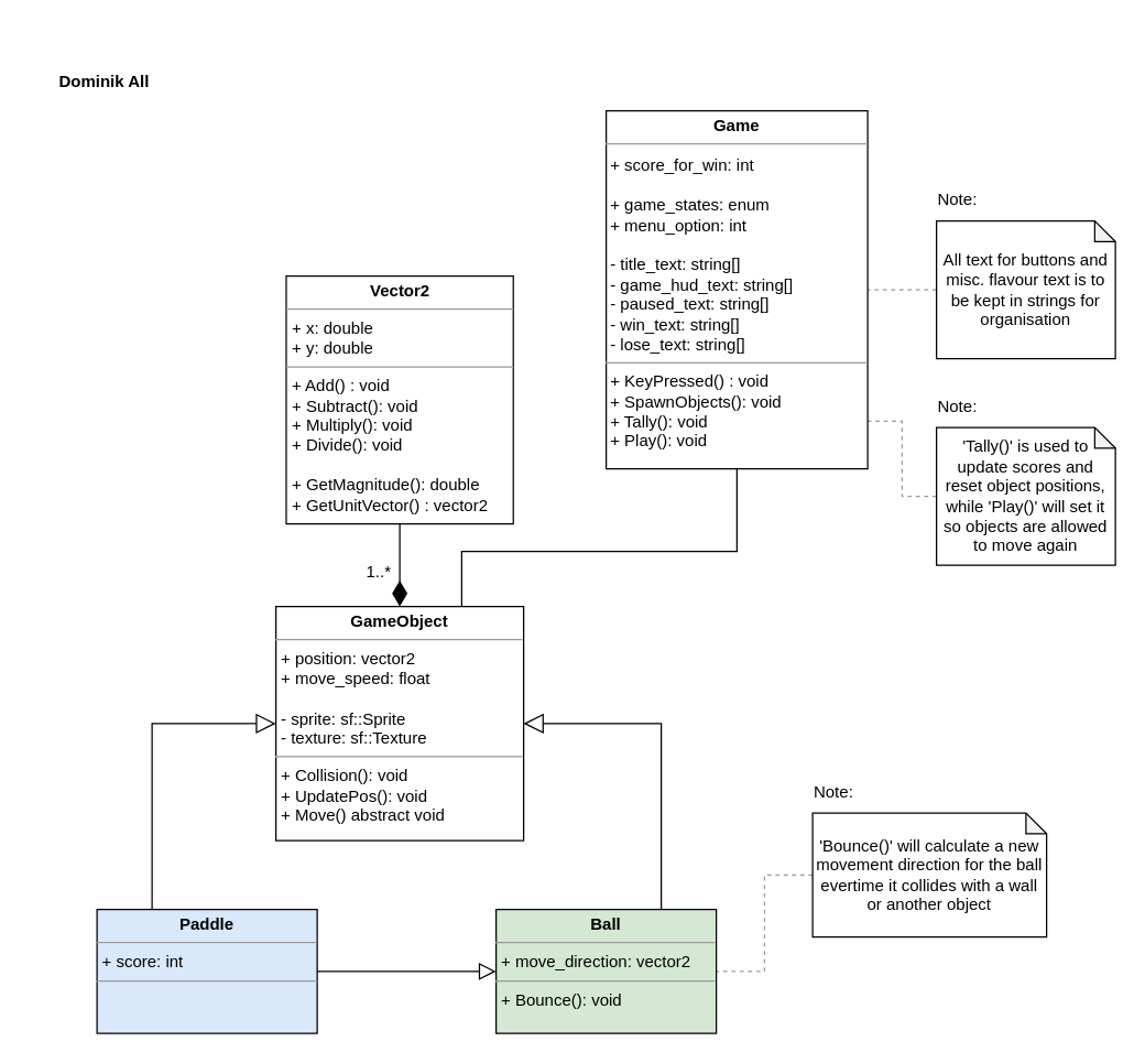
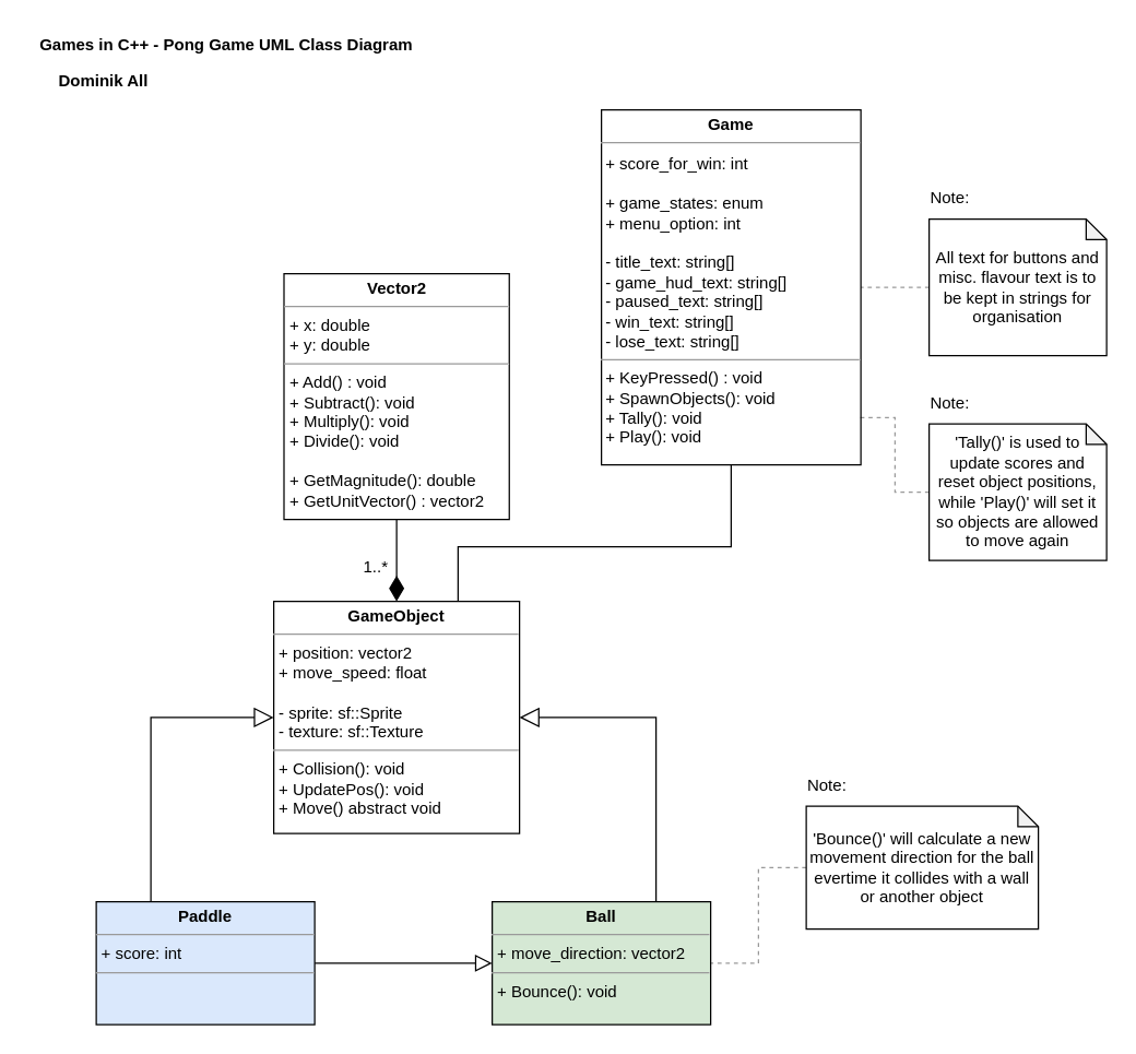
+ <mxCell id="13" value="Games in C++ - Pong Game UML Class Diagram" style="text;align=center;fontStyle=1;verticalAlign=middle;spacingLeft=3;spacingRight=3;strokeColor=none;rotatable=0;points=[[0,0.5],[1,0.5]];portConstraint=eastwest;html=1;" vertex="1" parent="1"><mxGeometry x="20" y="20" width="290" height="26" as="geometry" /></mxCell>
